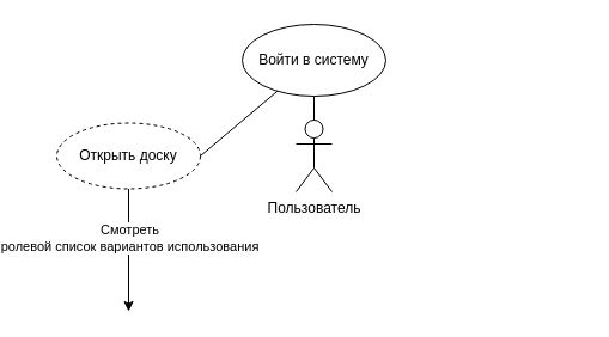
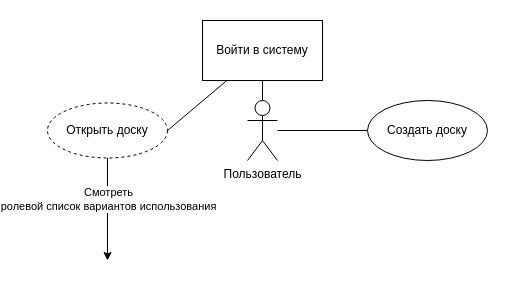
- <mxCell id="4" value="Войти в систему" style="ellipse;whiteSpace=wrap;html=1;" vertex="1" parent="1"><mxGeometry x="175" y="20" width="120" height="60" as="geometry" /></mxCell>
+ <mxCell id="4" value="Войти в систему" style="whiteSpace=wrap;html=1;rounded=0;" vertex="1" parent="1"><mxGeometry x="175" y="20" width="120" height="60" as="geometry" /></mxCell>
+ <mxCell id="5" style="edgeStyle=orthogonalEdgeStyle;rounded=0;orthogonalLoop=1;jettySize=auto;html=1;endArrow=none;endFill=0;" edge="1" parent="1" source="6" target="2"><mxGeometry relative="1" as="geometry" /></mxCell>
+ <mxCell id="6" value="Создать доску" style="ellipse;whiteSpace=wrap;html=1;" vertex="1" parent="1"><mxGeometry x="340" y="100" width="120" height="60" as="geometry" /></mxCell>
